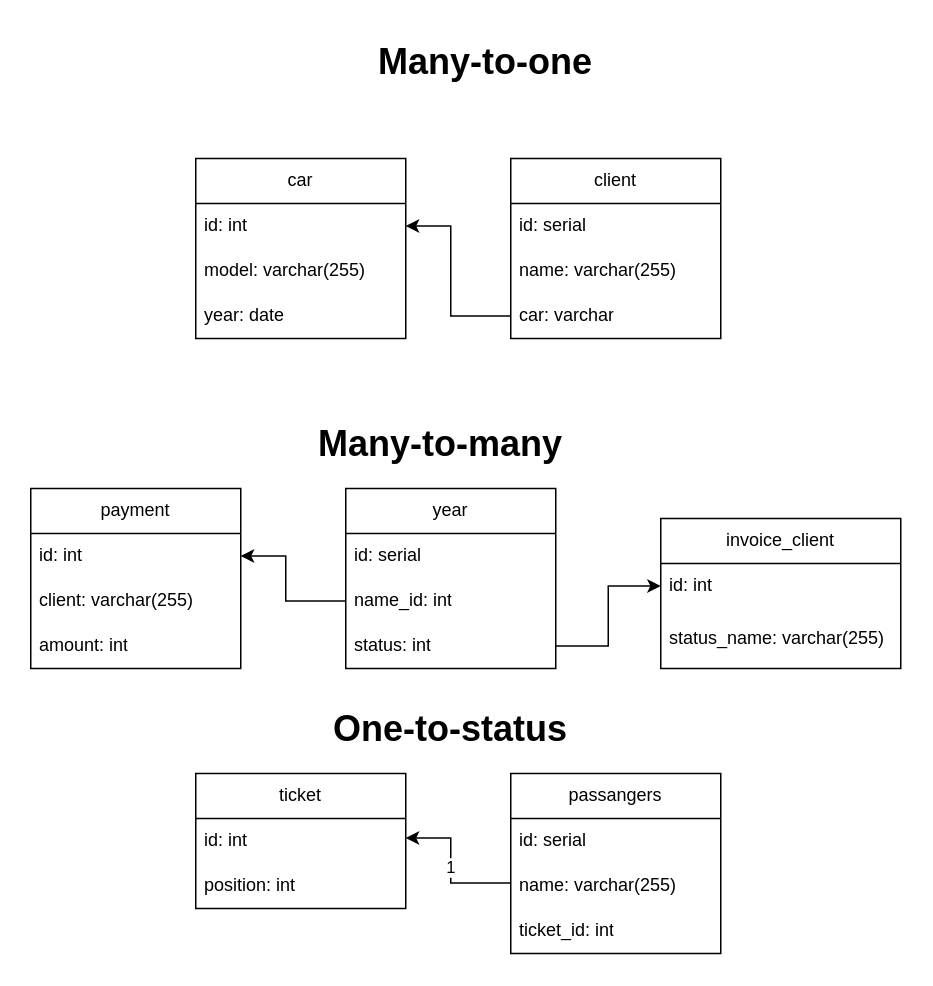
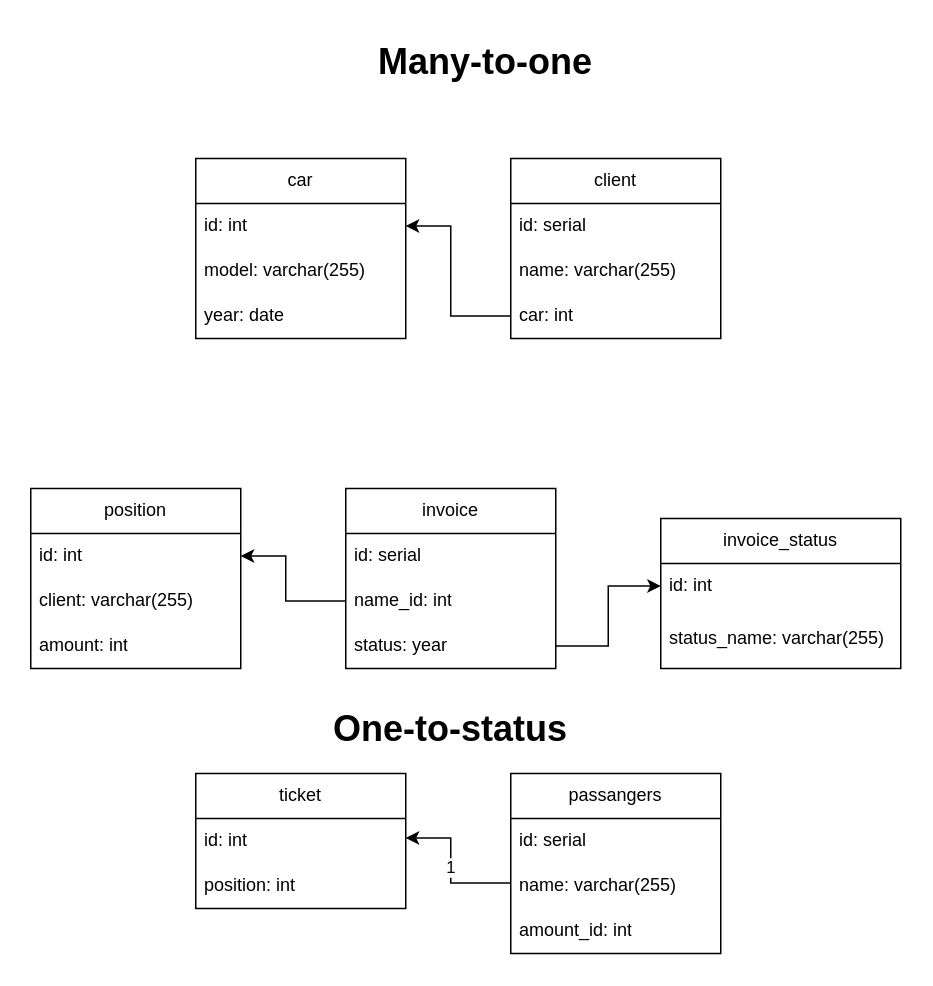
- <mxCell id="18" value="car: varchar" style="text;strokeColor=none;fillColor=none;align=left;verticalAlign=middle;spacingLeft=4;spacingRight=4;overflow=hidden;points=[[0,0.5],[1,0.5]];portConstraint=eastwest;rotatable=0;whiteSpace=wrap;html=1;" vertex="1" parent="15"><mxGeometry y="90" width="140" height="30" as="geometry" /></mxCell>
+ <mxCell id="18" value="car: int" style="text;strokeColor=none;fillColor=none;align=left;verticalAlign=middle;spacingLeft=4;spacingRight=4;overflow=hidden;points=[[0,0.5],[1,0.5]];portConstraint=eastwest;rotatable=0;whiteSpace=wrap;html=1;" vertex="1" parent="15"><mxGeometry y="90" width="140" height="30" as="geometry" /></mxCell>
- <mxCell id="24" value="&lt;h1 style=&quot;margin-top: 0px;&quot;&gt;Many-to-many&lt;/h1&gt;" style="text;html=1;whiteSpace=wrap;overflow=hidden;rounded=0;" vertex="1" parent="1"><mxGeometry x="210" y="275" width="180" height="40" as="geometry" /></mxCell>
- <mxCell id="6" value="payment" style="swimlane;fontStyle=0;childLayout=stackLayout;horizontal=1;startSize=30;horizontalStack=0;resizeParent=1;resizeParentMax=0;resizeLast=0;collapsible=1;marginBottom=0;whiteSpace=wrap;html=1;" vertex="1" parent="1"><mxGeometry x="20" y="325" width="140" height="120" as="geometry" /></mxCell>
+ <mxCell id="6" value="position" style="swimlane;fontStyle=0;childLayout=stackLayout;horizontal=1;startSize=30;horizontalStack=0;resizeParent=1;resizeParentMax=0;resizeLast=0;collapsible=1;marginBottom=0;whiteSpace=wrap;html=1;" vertex="1" parent="1"><mxGeometry x="20" y="325" width="140" height="120" as="geometry" /></mxCell>
- <mxCell id="2" value="year" style="swimlane;fontStyle=0;childLayout=stackLayout;horizontal=1;startSize=30;horizontalStack=0;resizeParent=1;resizeParentMax=0;resizeLast=0;collapsible=1;marginBottom=0;whiteSpace=wrap;html=1;" vertex="1" parent="1"><mxGeometry x="230" y="325" width="140" height="120" as="geometry" /></mxCell>
+ <mxCell id="2" value="invoice" style="swimlane;fontStyle=0;childLayout=stackLayout;horizontal=1;startSize=30;horizontalStack=0;resizeParent=1;resizeParentMax=0;resizeLast=0;collapsible=1;marginBottom=0;whiteSpace=wrap;html=1;" vertex="1" parent="1"><mxGeometry x="230" y="325" width="140" height="120" as="geometry" /></mxCell>
- <mxCell id="11" value="invoice_client" style="swimlane;fontStyle=0;childLayout=stackLayout;horizontal=1;startSize=30;horizontalStack=0;resizeParent=1;resizeParentMax=0;resizeLast=0;collapsible=1;marginBottom=0;whiteSpace=wrap;html=1;" vertex="1" parent="1"><mxGeometry x="440" y="345" width="160" height="100" as="geometry"><mxRectangle x="870" y="680" width="120" height="30" as="alternateBounds" /></mxGeometry></mxCell>
+ <mxCell id="11" value="invoice_status" style="swimlane;fontStyle=0;childLayout=stackLayout;horizontal=1;startSize=30;horizontalStack=0;resizeParent=1;resizeParentMax=0;resizeLast=0;collapsible=1;marginBottom=0;whiteSpace=wrap;html=1;" vertex="1" parent="1"><mxGeometry x="440" y="345" width="160" height="100" as="geometry"><mxRectangle x="870" y="680" width="120" height="30" as="alternateBounds" /></mxGeometry></mxCell>
- <mxCell id="5" value="status: int" style="text;strokeColor=none;fillColor=none;align=left;verticalAlign=middle;spacingLeft=4;spacingRight=4;overflow=hidden;points=[[0,0.5],[1,0.5]];portConstraint=eastwest;rotatable=0;whiteSpace=wrap;html=1;" vertex="1" parent="2"><mxGeometry y="90" width="140" height="30" as="geometry" /></mxCell>
+ <mxCell id="5" value="status: year" style="text;strokeColor=none;fillColor=none;align=left;verticalAlign=middle;spacingLeft=4;spacingRight=4;overflow=hidden;points=[[0,0.5],[1,0.5]];portConstraint=eastwest;rotatable=0;whiteSpace=wrap;html=1;" vertex="1" parent="2"><mxGeometry y="90" width="140" height="30" as="geometry" /></mxCell>
- <mxCell id="29" value="ticket_id: int" style="text;strokeColor=none;fillColor=none;align=left;verticalAlign=middle;spacingLeft=4;spacingRight=4;overflow=hidden;points=[[0,0.5],[1,0.5]];portConstraint=eastwest;rotatable=0;whiteSpace=wrap;html=1;" vertex="1" parent="26"><mxGeometry y="90" width="140" height="30" as="geometry" /></mxCell>
+ <mxCell id="29" value="amount_id: int" style="text;strokeColor=none;fillColor=none;align=left;verticalAlign=middle;spacingLeft=4;spacingRight=4;overflow=hidden;points=[[0,0.5],[1,0.5]];portConstraint=eastwest;rotatable=0;whiteSpace=wrap;html=1;" vertex="1" parent="26"><mxGeometry y="90" width="140" height="30" as="geometry" /></mxCell>
